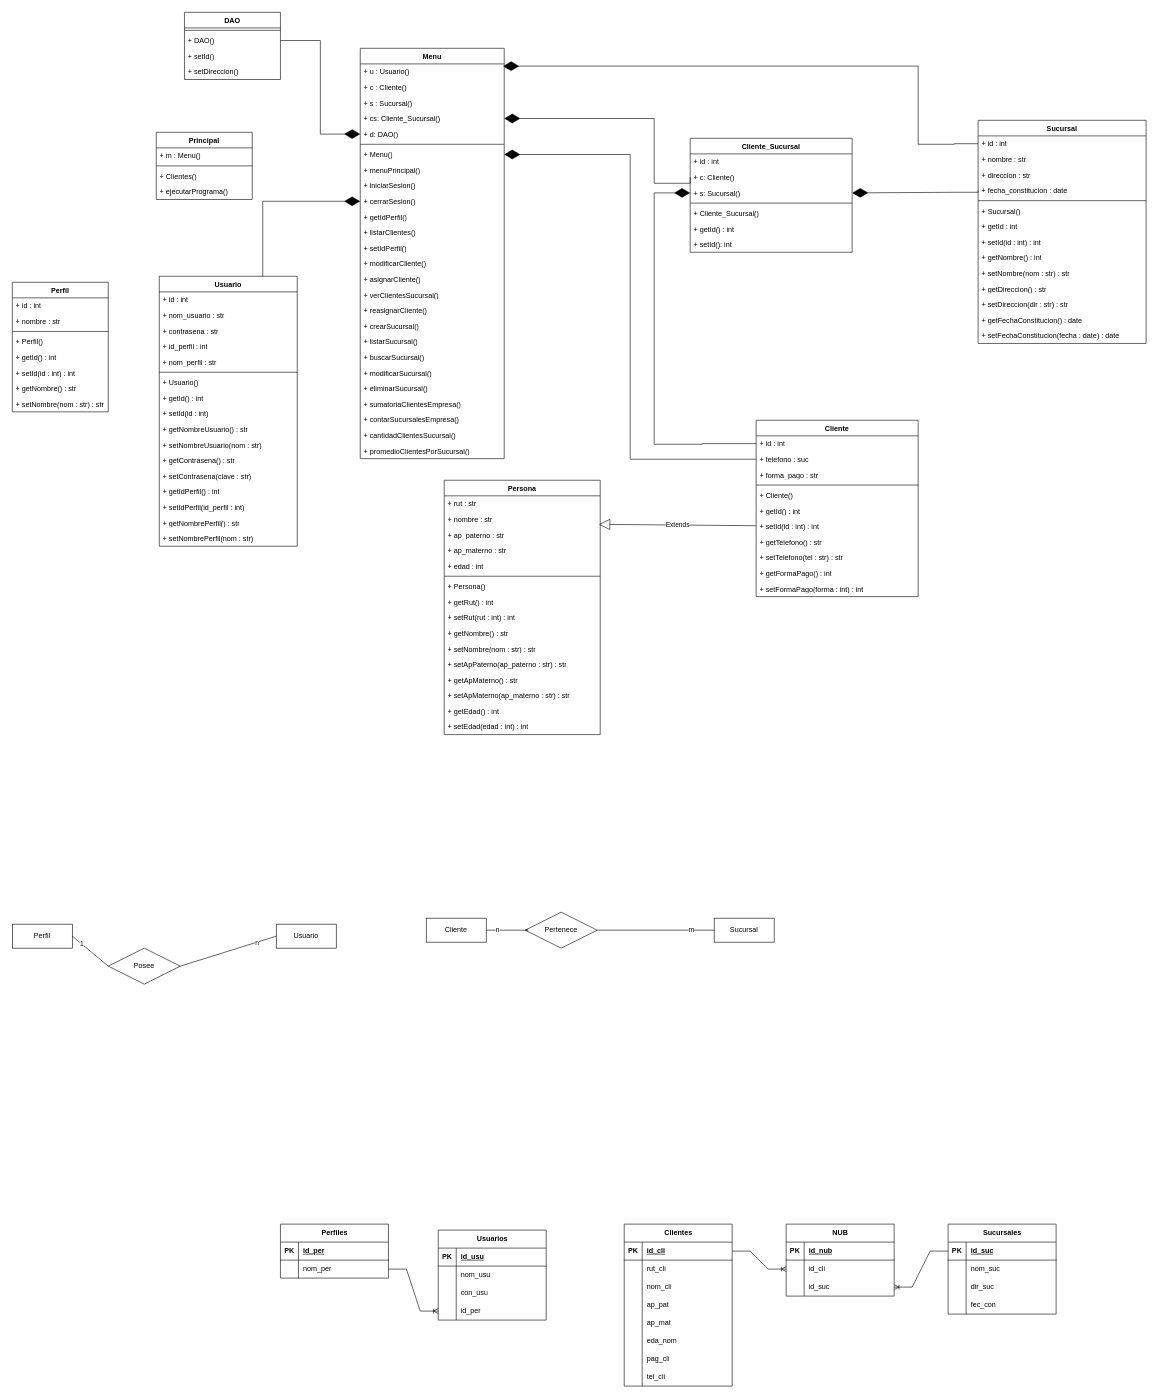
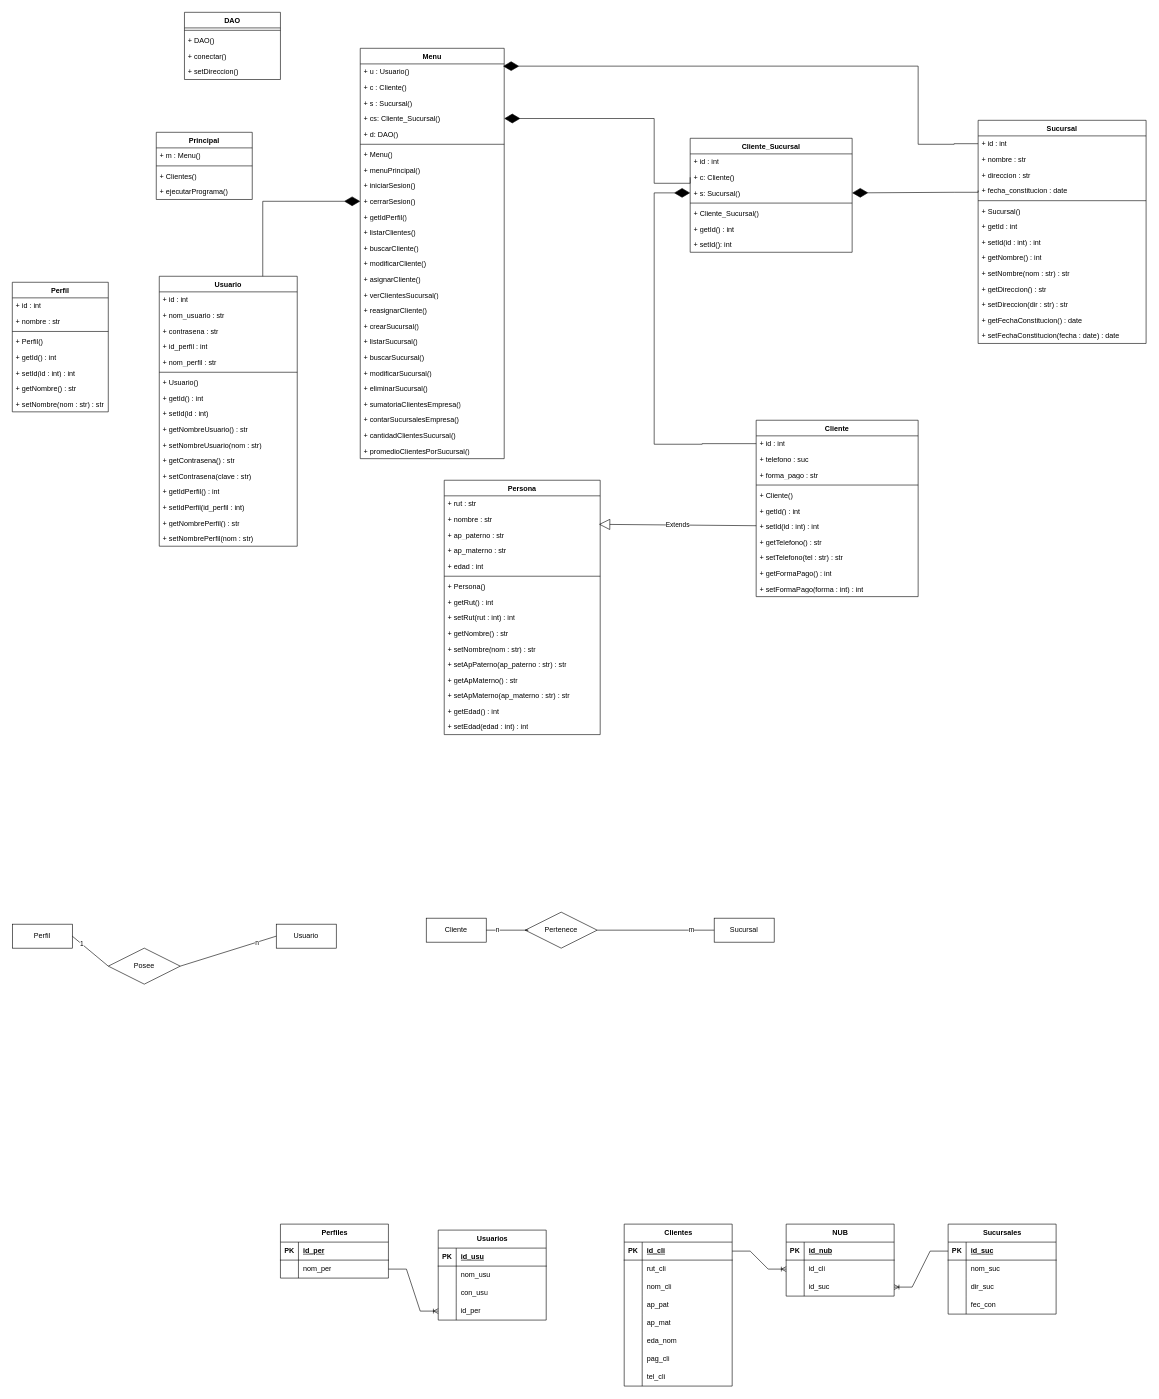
- <mxCell id="208" value="+ setId()" style="text;strokeColor=none;fillColor=none;align=left;verticalAlign=top;spacingLeft=4;spacingRight=4;overflow=hidden;rotatable=0;points=[[0,0.5],[1,0.5]];portConstraint=eastwest;whiteSpace=wrap;html=1;" parent="205" vertex="1"><mxGeometry y="60" width="160" height="26" as="geometry" /></mxCell>
+ <mxCell id="208" value="+ conectar()" style="text;strokeColor=none;fillColor=none;align=left;verticalAlign=top;spacingLeft=4;spacingRight=4;overflow=hidden;rotatable=0;points=[[0,0.5],[1,0.5]];portConstraint=eastwest;whiteSpace=wrap;html=1;" parent="205" vertex="1"><mxGeometry y="60" width="160" height="26" as="geometry" /></mxCell>
- <mxCell id="210" value="" style="endArrow=diamondThin;endFill=1;endSize=24;html=1;rounded=0;exitX=1;exitY=0.5;exitDx=0;exitDy=0;entryX=0;entryY=0.5;entryDx=0;entryDy=0;edgeStyle=orthogonalEdgeStyle;" parent="1" source="207" target="74" edge="1"><mxGeometry width="160" relative="1" as="geometry"><mxPoint x="540" y="-208" as="sourcePoint" /><mxPoint x="730" y="-180" as="targetPoint" /></mxGeometry></mxCell>
- <mxCell id="107" value="" style="endArrow=diamondThin;endFill=1;endSize=24;html=1;rounded=0;exitX=0;exitY=0.5;exitDx=0;exitDy=0;entryX=1;entryY=0.5;entryDx=0;entryDy=0;edgeStyle=orthogonalEdgeStyle;" parent="1" source="4" target="76" edge="1"><mxGeometry width="160" relative="1" as="geometry"><mxPoint x="850" y="460" as="sourcePoint" /><mxPoint x="690" y="460" as="targetPoint" /></mxGeometry></mxCell>
- <mxCell id="82" value="+ setIdPerfil()" style="text;strokeColor=none;fillColor=none;align=left;verticalAlign=top;spacingLeft=4;spacingRight=4;overflow=hidden;rotatable=0;points=[[0,0.5],[1,0.5]];portConstraint=eastwest;whiteSpace=wrap;html=1;" parent="69" vertex="1"><mxGeometry y="320" width="240" height="26" as="geometry" /></mxCell>
+ <mxCell id="82" value="+ buscarCliente()" style="text;strokeColor=none;fillColor=none;align=left;verticalAlign=top;spacingLeft=4;spacingRight=4;overflow=hidden;rotatable=0;points=[[0,0.5],[1,0.5]];portConstraint=eastwest;whiteSpace=wrap;html=1;" parent="69" vertex="1"><mxGeometry y="320" width="240" height="26" as="geometry" /></mxCell>
